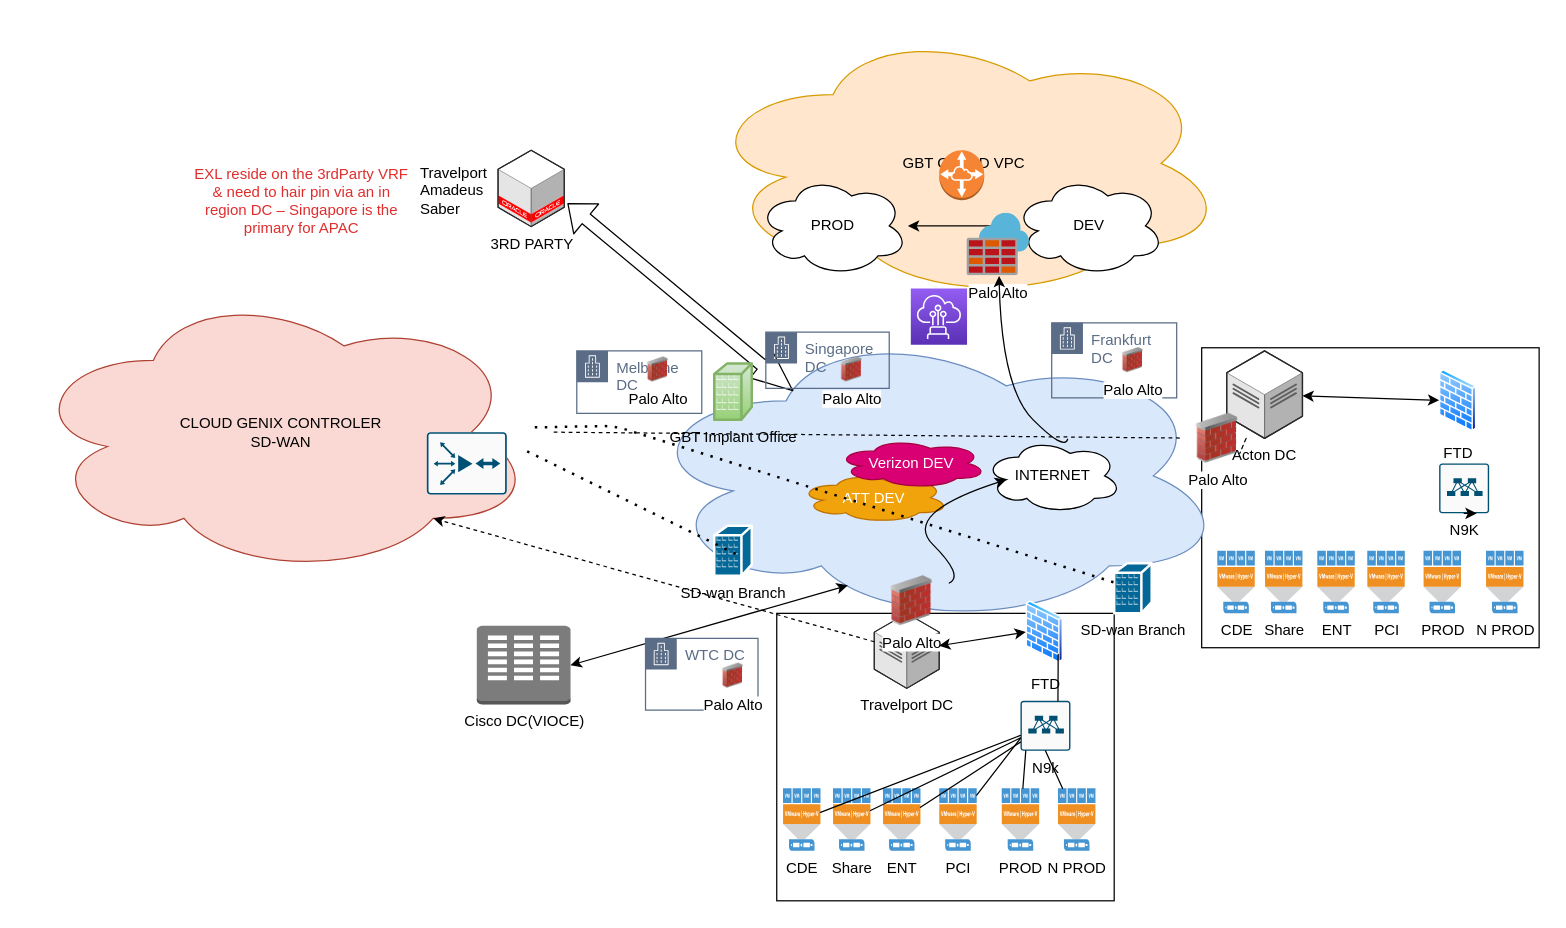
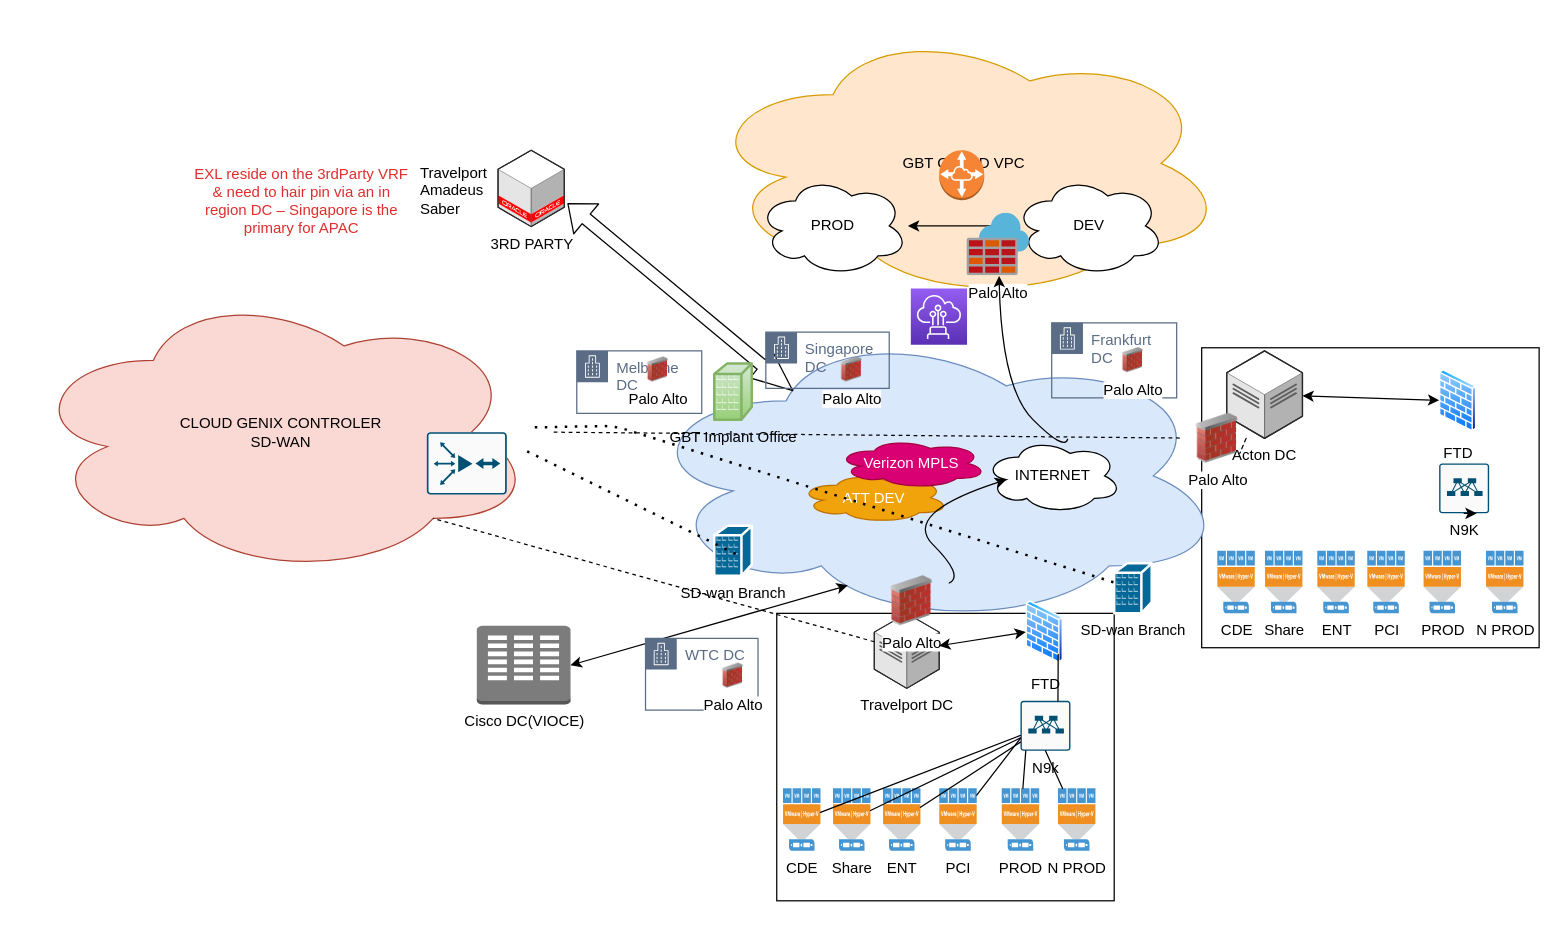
- <mxCell id="44" value="Verizon DEV" style="ellipse;shape=cloud;whiteSpace=wrap;html=1;fillColor=#d80073;strokeColor=#A50040;fontColor=#ffffff;" parent="1" vertex="1"><mxGeometry x="669.03" y="350" width="120" height="40" as="geometry" /></mxCell>
+ <mxCell id="44" value="Verizon MPLS" style="ellipse;shape=cloud;whiteSpace=wrap;html=1;fillColor=#d80073;strokeColor=#A50040;fontColor=#ffffff;" parent="1" vertex="1"><mxGeometry x="669.03" y="350" width="120" height="40" as="geometry" /></mxCell>
- <mxCell id="30" value="" style="endArrow=classic;dashed=1;html=1;entryX=0.8;entryY=0.8;entryDx=0;entryDy=0;entryPerimeter=0;" parent="1" source="6" target="4" edge="1"><mxGeometry width="50" height="50" relative="1" as="geometry"><mxPoint x="621" y="528" as="sourcePoint" /><mxPoint x="471" y="480" as="targetPoint" /></mxGeometry></mxCell>
+ <mxCell id="30" value="" style="endArrow=none;dashed=1;html=1;entryX=0.8;entryY=0.8;entryDx=0;entryDy=0;entryPerimeter=0;" parent="1" source="6" target="4" edge="1"><mxGeometry width="50" height="50" relative="1" as="geometry"><mxPoint x="621" y="528" as="sourcePoint" /><mxPoint x="471" y="480" as="targetPoint" /></mxGeometry></mxCell>
